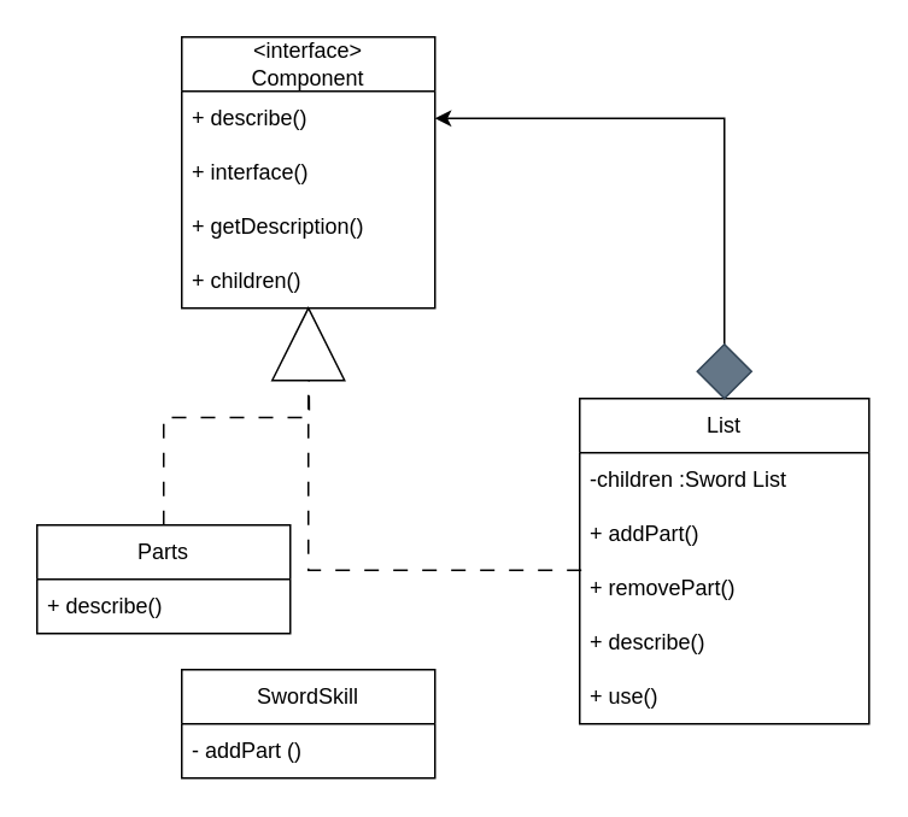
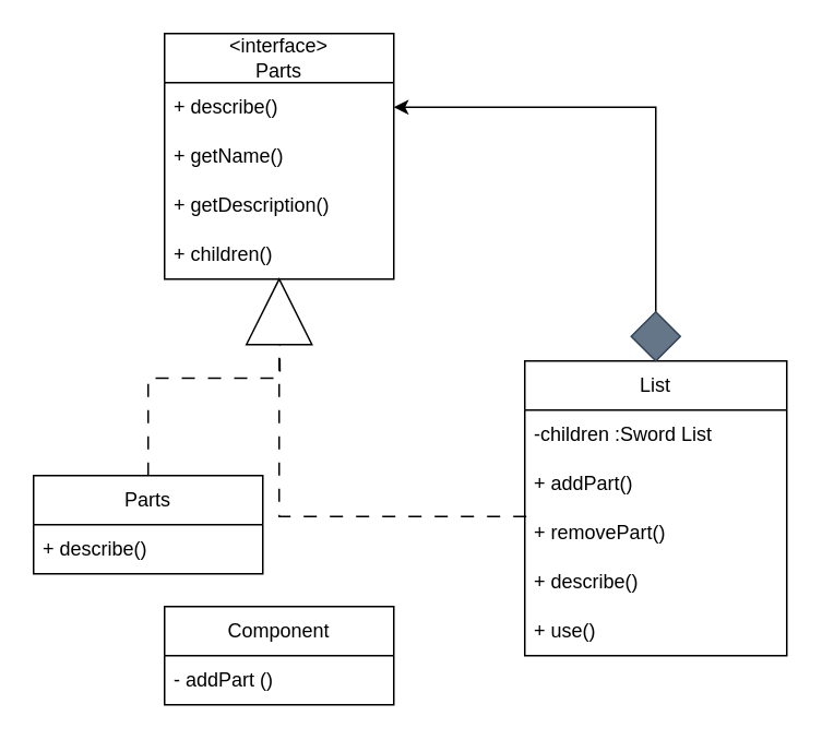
- <mxCell id="2" value="&lt;div&gt;&amp;lt;interface&amp;gt;&lt;/div&gt;&lt;div&gt;Component&lt;br&gt;&lt;/div&gt;" style="swimlane;fontStyle=0;childLayout=stackLayout;horizontal=1;startSize=30;horizontalStack=0;resizeParent=1;resizeParentMax=0;resizeLast=0;collapsible=1;marginBottom=0;whiteSpace=wrap;html=1;" parent="1" vertex="1"><mxGeometry x="100" y="20" width="140" height="150" as="geometry" /></mxCell>
+ <mxCell id="2" value="&lt;div&gt;&amp;lt;interface&amp;gt;&lt;/div&gt;&lt;div&gt;Parts&lt;br&gt;&lt;/div&gt;" style="swimlane;fontStyle=0;childLayout=stackLayout;horizontal=1;startSize=30;horizontalStack=0;resizeParent=1;resizeParentMax=0;resizeLast=0;collapsible=1;marginBottom=0;whiteSpace=wrap;html=1;" parent="1" vertex="1"><mxGeometry x="100" y="20" width="140" height="150" as="geometry" /></mxCell>
- <mxCell id="4" value="+ interface()" style="text;strokeColor=none;fillColor=none;align=left;verticalAlign=middle;spacingLeft=4;spacingRight=4;overflow=hidden;points=[[0,0.5],[1,0.5]];portConstraint=eastwest;rotatable=0;whiteSpace=wrap;html=1;" parent="2" vertex="1"><mxGeometry y="60" width="140" height="30" as="geometry" /></mxCell>
+ <mxCell id="4" value="+ getName()" style="text;strokeColor=none;fillColor=none;align=left;verticalAlign=middle;spacingLeft=4;spacingRight=4;overflow=hidden;points=[[0,0.5],[1,0.5]];portConstraint=eastwest;rotatable=0;whiteSpace=wrap;html=1;" parent="2" vertex="1"><mxGeometry y="60" width="140" height="30" as="geometry" /></mxCell>
- <mxCell id="15" value="SwordSkill" style="swimlane;fontStyle=0;childLayout=stackLayout;horizontal=1;startSize=30;horizontalStack=0;resizeParent=1;resizeParentMax=0;resizeLast=0;collapsible=1;marginBottom=0;whiteSpace=wrap;html=1;" parent="1" vertex="1"><mxGeometry x="100" y="370" width="140" height="60" as="geometry" /></mxCell>
+ <mxCell id="15" value="Component" style="swimlane;fontStyle=0;childLayout=stackLayout;horizontal=1;startSize=30;horizontalStack=0;resizeParent=1;resizeParentMax=0;resizeLast=0;collapsible=1;marginBottom=0;whiteSpace=wrap;html=1;" parent="1" vertex="1"><mxGeometry x="100" y="370" width="140" height="60" as="geometry" /></mxCell>
